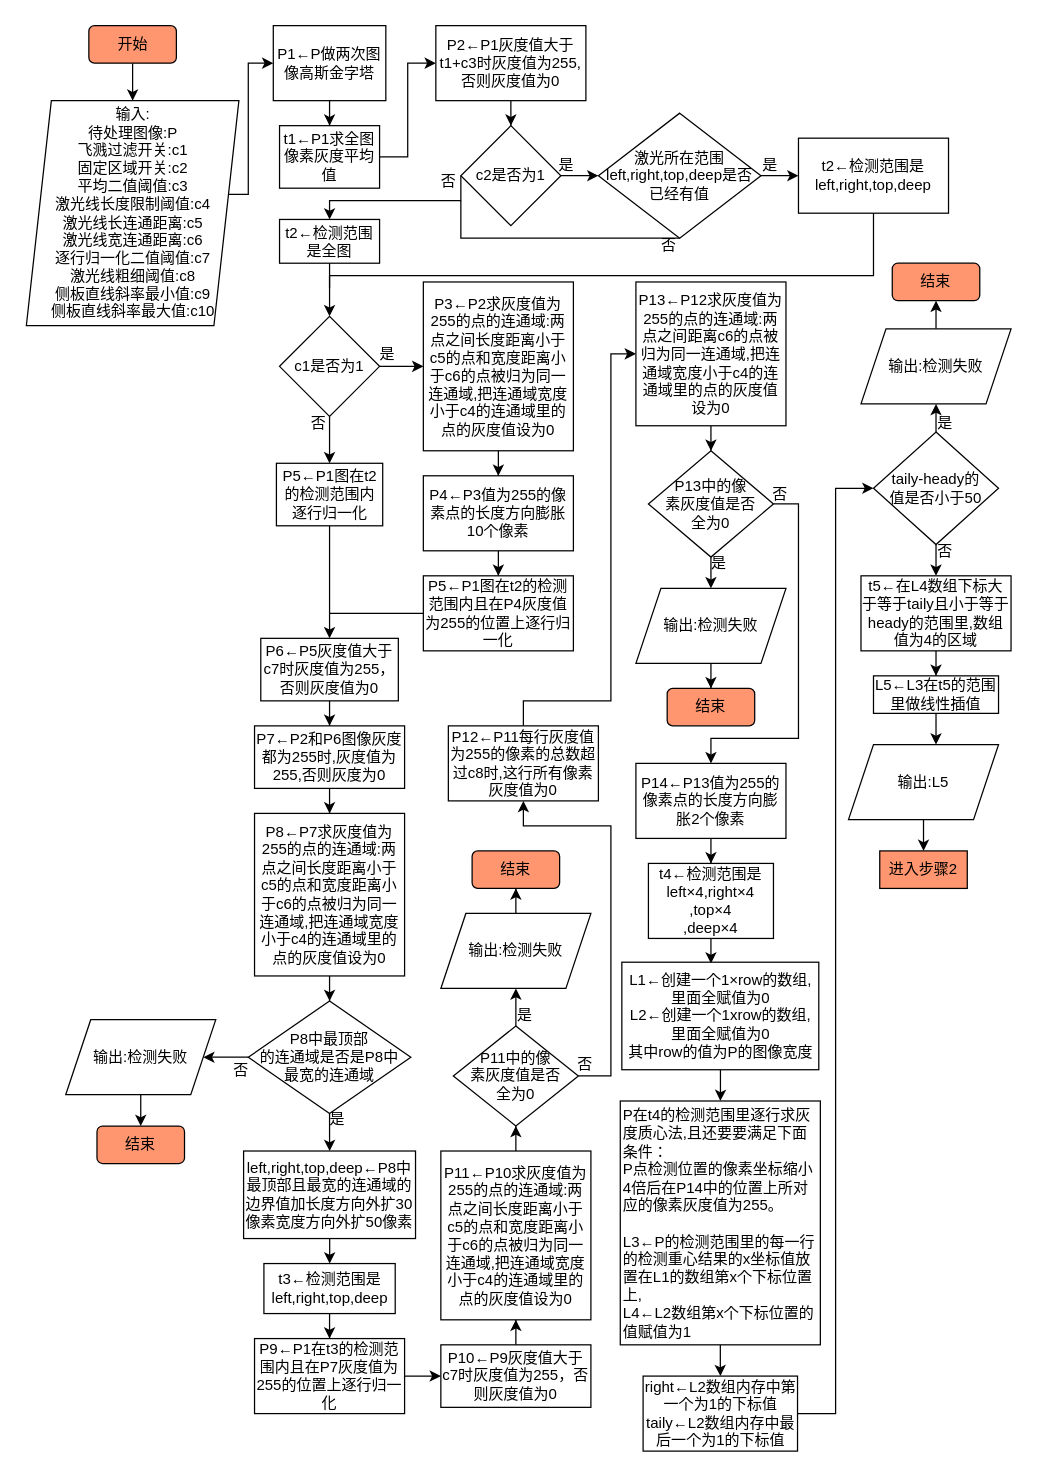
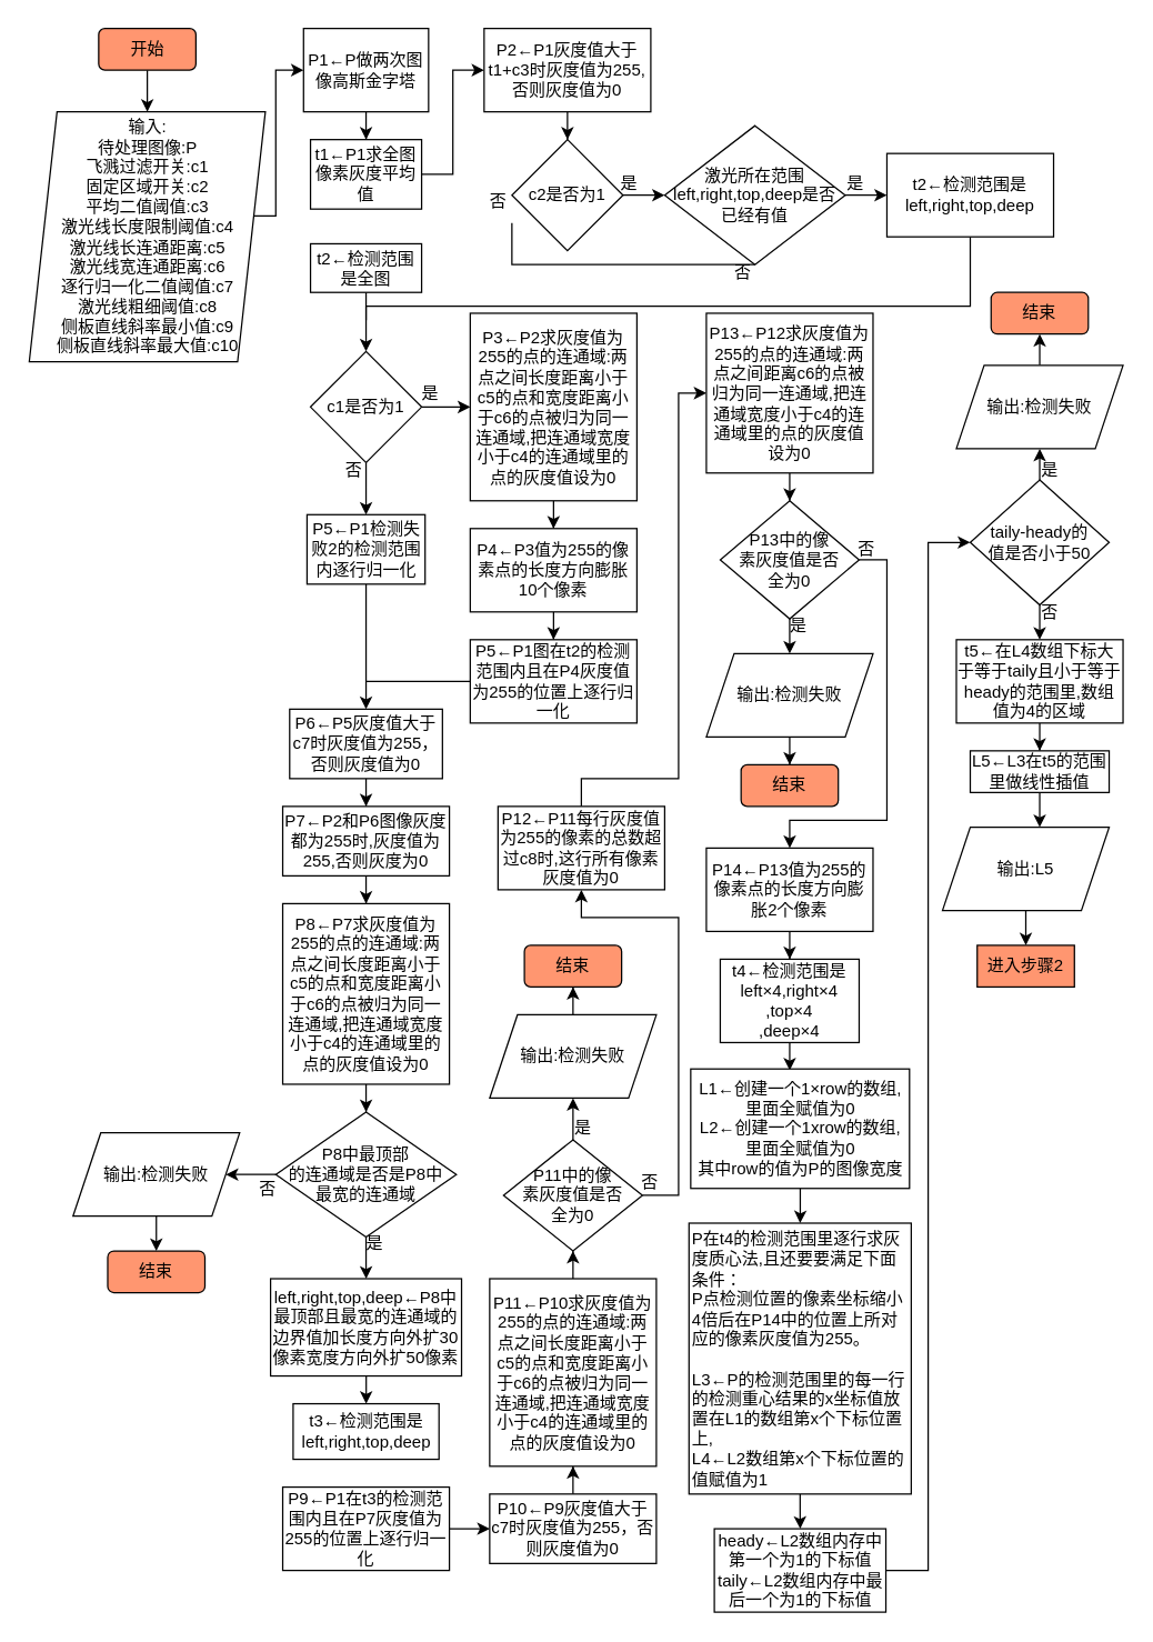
- <mxCell id="32" style="edgeStyle=orthogonalEdgeStyle;rounded=0;orthogonalLoop=1;jettySize=auto;html=1;entryX=0.5;entryY=0;entryDx=0;entryDy=0;endArrow=classic;endFill=1;exitX=0;exitY=0.5;exitDx=0;exitDy=0;" parent="1" source="33" target="44" edge="1"><mxGeometry relative="1" as="geometry"><Array as="points"><mxPoint x="368" y="160" /><mxPoint x="263" y="160" /></Array></mxGeometry></mxCell>
- <mxCell id="21" value="P5←P1图在t2的检测范围内逐行归一化" style="rounded=0;whiteSpace=wrap;html=1;fillColor=#FFFFFF;" parent="1" vertex="1"><mxGeometry x="220.5" y="370" width="85" height="50" as="geometry" /></mxCell>
+ <mxCell id="21" value="P5←P1检测失败2的检测范围内逐行归一化" style="rounded=0;whiteSpace=wrap;html=1;fillColor=#FFFFFF;" parent="1" vertex="1"><mxGeometry x="220.5" y="370" width="85" height="50" as="geometry" /></mxCell>
- <mxCell id="54" value="" style="edgeStyle=orthogonalEdgeStyle;rounded=0;orthogonalLoop=1;jettySize=auto;html=1;endArrow=classic;endFill=1;" parent="1" source="55" target="57" edge="1"><mxGeometry relative="1" as="geometry" /></mxCell>
- <mxCell id="92" value="right←L2数组内存中第一个为1的下标值&lt;br&gt;taily←L2数组内存中最后一个为1的下标值" style="rounded=0;whiteSpace=wrap;html=1;" vertex="1" parent="1"><mxGeometry x="513.75" y="1100" width="123.5" height="60" as="geometry" /></mxCell>
+ <mxCell id="92" value="heady←L2数组内存中第一个为1的下标值&lt;br&gt;taily←L2数组内存中最后一个为1的下标值" style="rounded=0;whiteSpace=wrap;html=1;" vertex="1" parent="1"><mxGeometry x="513.75" y="1100" width="123.5" height="60" as="geometry" /></mxCell>
